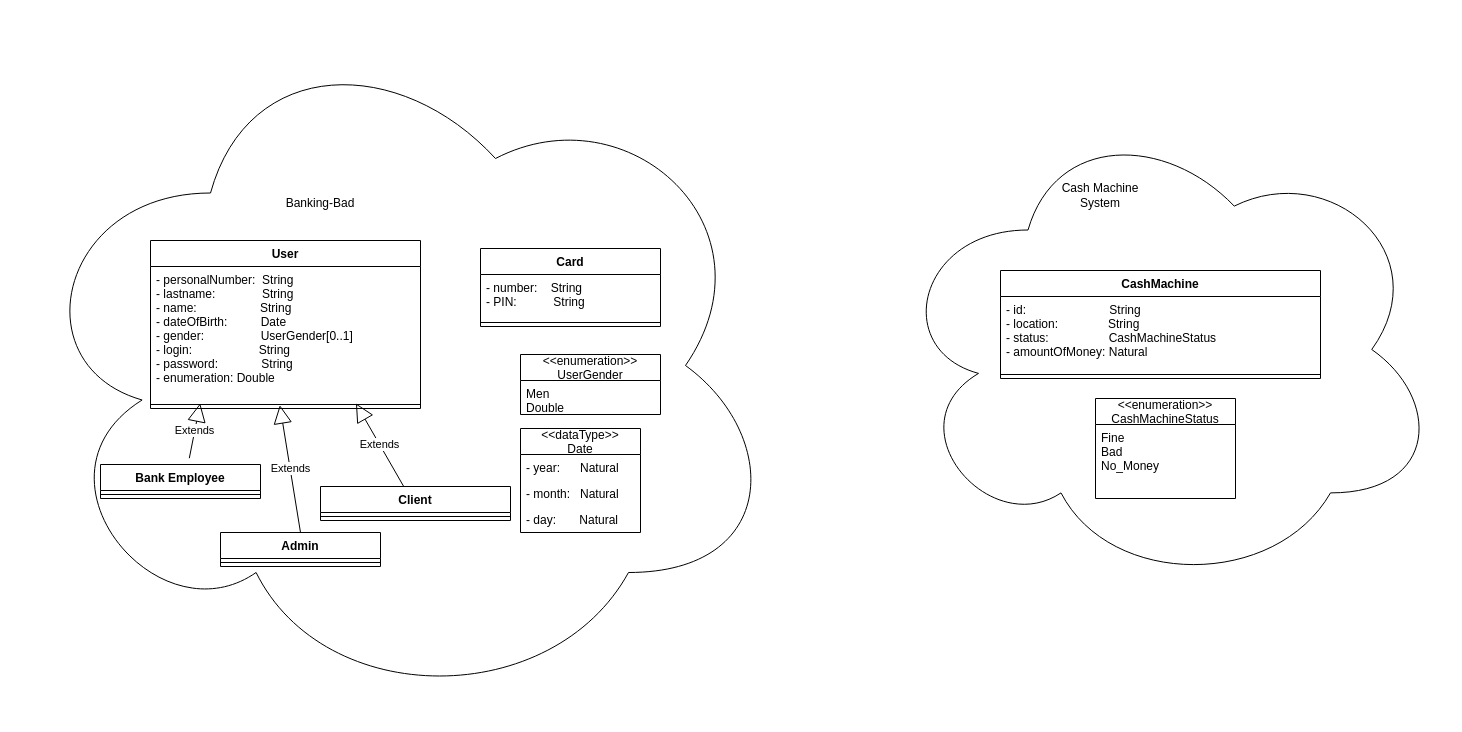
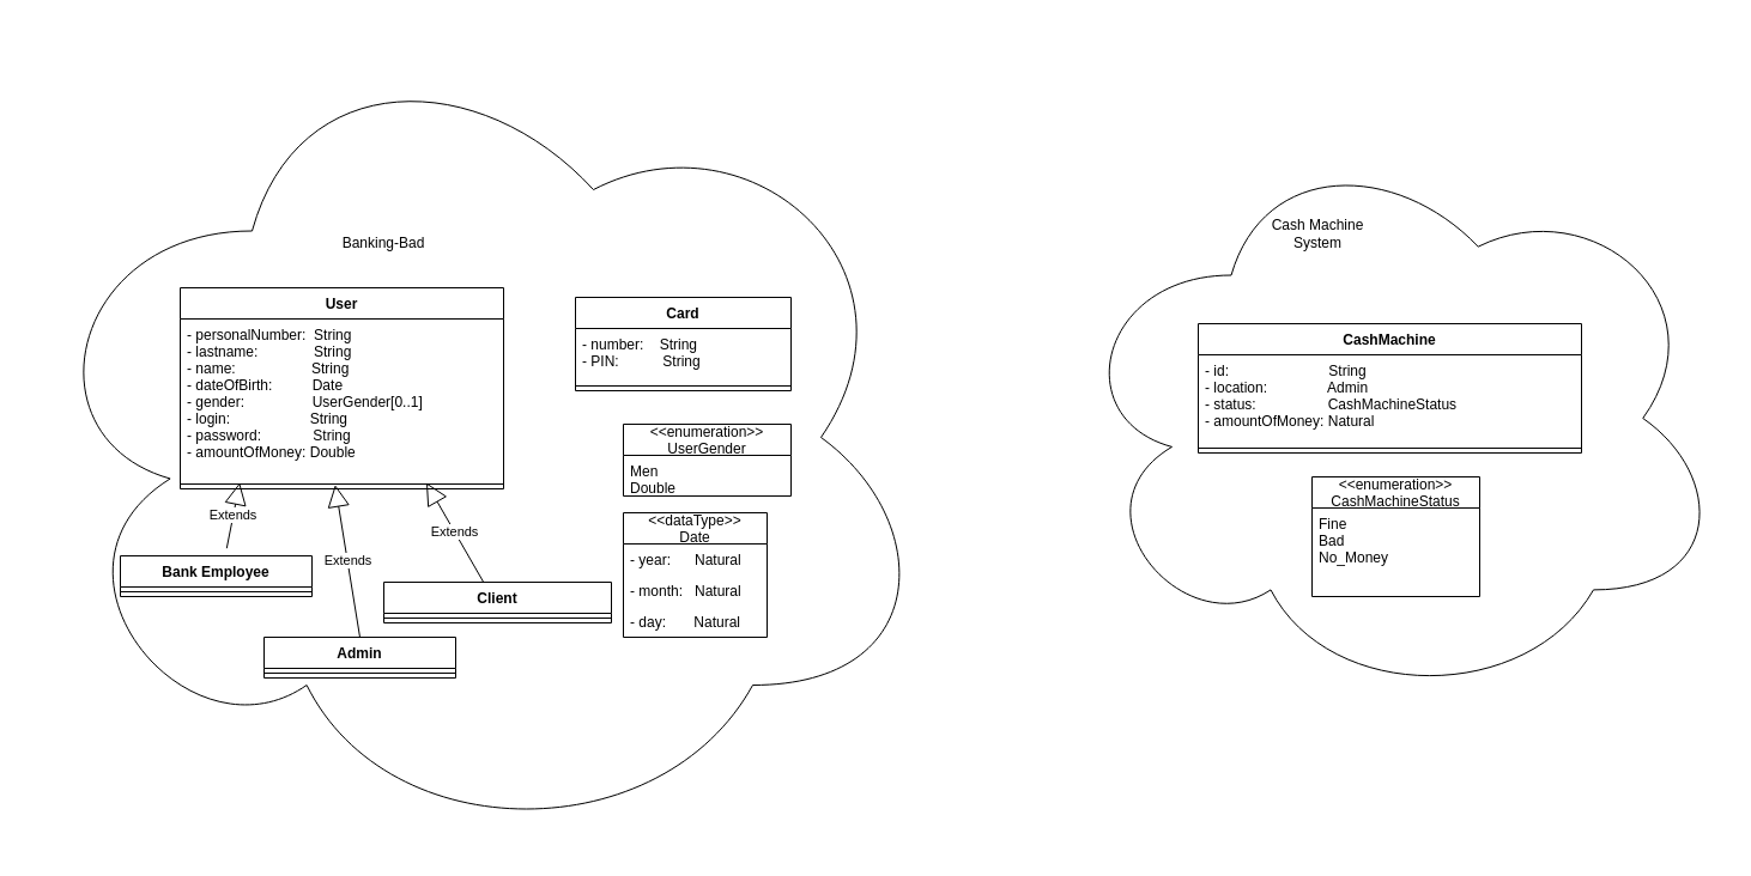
- <mxCell id="5" value="- personalNumber:  String&#10;- lastname:              String&#10;- name:                   String&#10;- dateOfBirth:          Date&#10;- gender:                 UserGender[0..1]&#10;- login:                    String&#10;- password:             String&#10;- enumeration: Double" style="text;strokeColor=none;fillColor=none;align=left;verticalAlign=top;spacingLeft=4;spacingRight=4;overflow=hidden;rotatable=0;points=[[0,0.5],[1,0.5]];portConstraint=eastwest;" parent="4" vertex="1"><mxGeometry y="26" width="270" height="134" as="geometry" /></mxCell>
+ <mxCell id="5" value="- personalNumber:  String&#10;- lastname:              String&#10;- name:                   String&#10;- dateOfBirth:          Date&#10;- gender:                 UserGender[0..1]&#10;- login:                    String&#10;- password:             String&#10;- amountOfMoney: Double" style="text;strokeColor=none;fillColor=none;align=left;verticalAlign=top;spacingLeft=4;spacingRight=4;overflow=hidden;rotatable=0;points=[[0,0.5],[1,0.5]];portConstraint=eastwest;" parent="4" vertex="1"><mxGeometry y="26" width="270" height="134" as="geometry" /></mxCell>
- <mxCell id="24" value="- id:                         String&#10;- location:               String&#10;- status:                  CashMachineStatus&#10;- amountOfMoney: Natural&#10;" style="text;strokeColor=none;fillColor=none;align=left;verticalAlign=top;spacingLeft=4;spacingRight=4;overflow=hidden;rotatable=0;points=[[0,0.5],[1,0.5]];portConstraint=eastwest;" vertex="1" parent="23"><mxGeometry y="26" width="320" height="74" as="geometry" /></mxCell>
+ <mxCell id="24" value="- id:                         String&#10;- location:               Admin&#10;- status:                  CashMachineStatus&#10;- amountOfMoney: Natural&#10;" style="text;strokeColor=none;fillColor=none;align=left;verticalAlign=top;spacingLeft=4;spacingRight=4;overflow=hidden;rotatable=0;points=[[0,0.5],[1,0.5]];portConstraint=eastwest;" vertex="1" parent="23"><mxGeometry y="26" width="320" height="74" as="geometry" /></mxCell>
